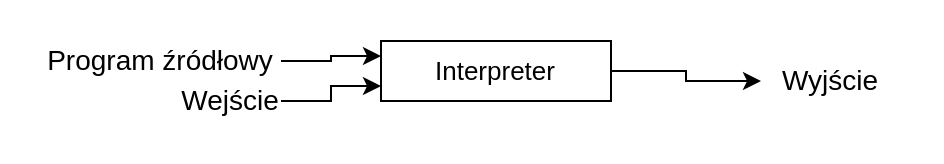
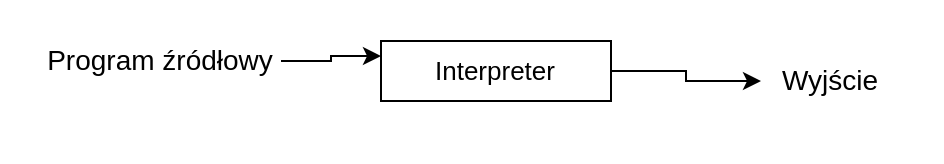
- <mxCell id="7" style="edgeStyle=orthogonalEdgeStyle;rounded=0;orthogonalLoop=1;jettySize=auto;html=1;entryX=0;entryY=0.75;entryDx=0;entryDy=0;fontSize=14;" edge="1" parent="1" source="8" target="3"><mxGeometry relative="1" as="geometry" /></mxCell>
- <mxCell id="8" value="Wejście" style="text;html=1;strokeColor=none;fillColor=none;align=center;verticalAlign=middle;whiteSpace=wrap;rounded=0;fontSize=14;" vertex="1" parent="1"><mxGeometry x="90" y="40" width="50" height="20" as="geometry" /></mxCell>
